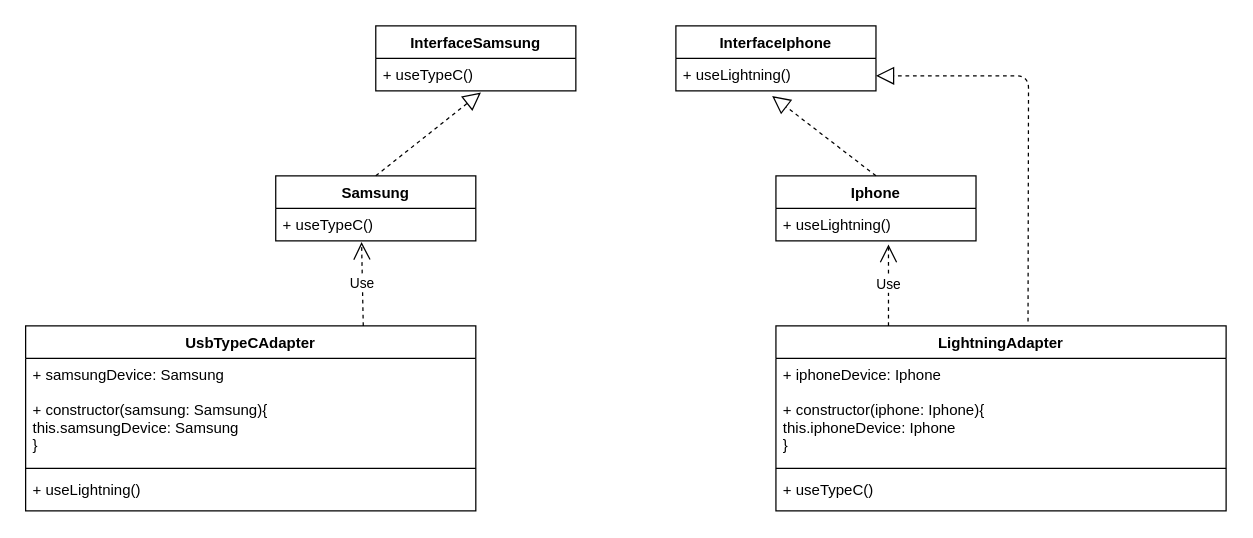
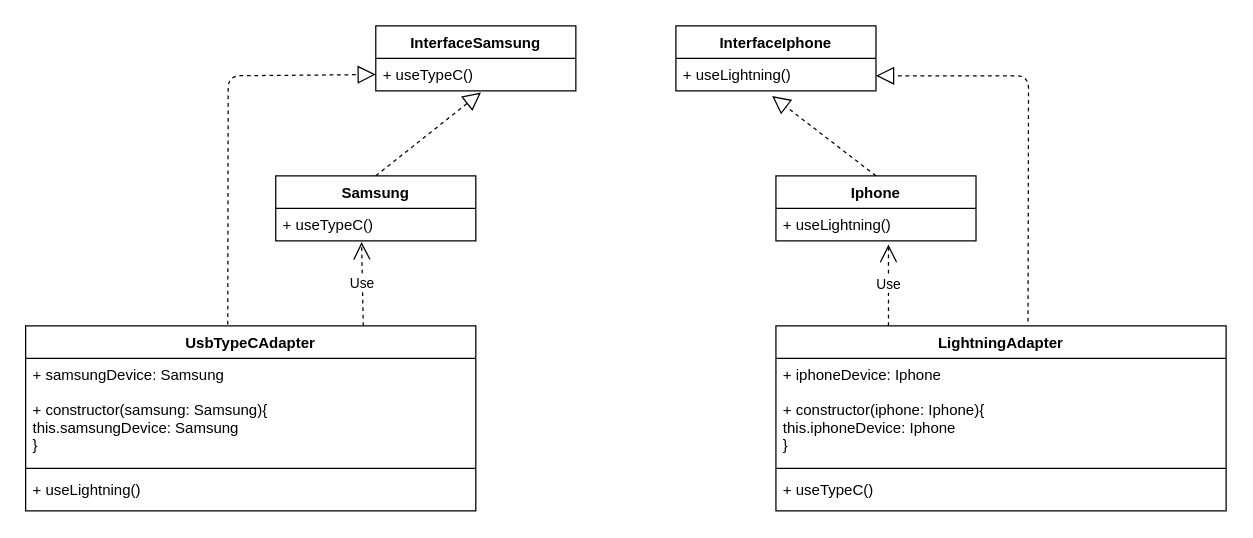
+ <mxCell id="20" value="" style="endArrow=block;dashed=1;endFill=0;endSize=12;html=1;exitX=0.449;exitY=-0.008;exitDx=0;exitDy=0;exitPerimeter=0;entryX=0;entryY=0.75;entryDx=0;entryDy=0;" edge="1" parent="1" source="12" target="2"><mxGeometry width="160" relative="1" as="geometry"><mxPoint x="310" y="150" as="sourcePoint" /><mxPoint x="182" y="20" as="targetPoint" /><Array as="points"><mxPoint x="182" y="60" /></Array></mxGeometry></mxCell>
